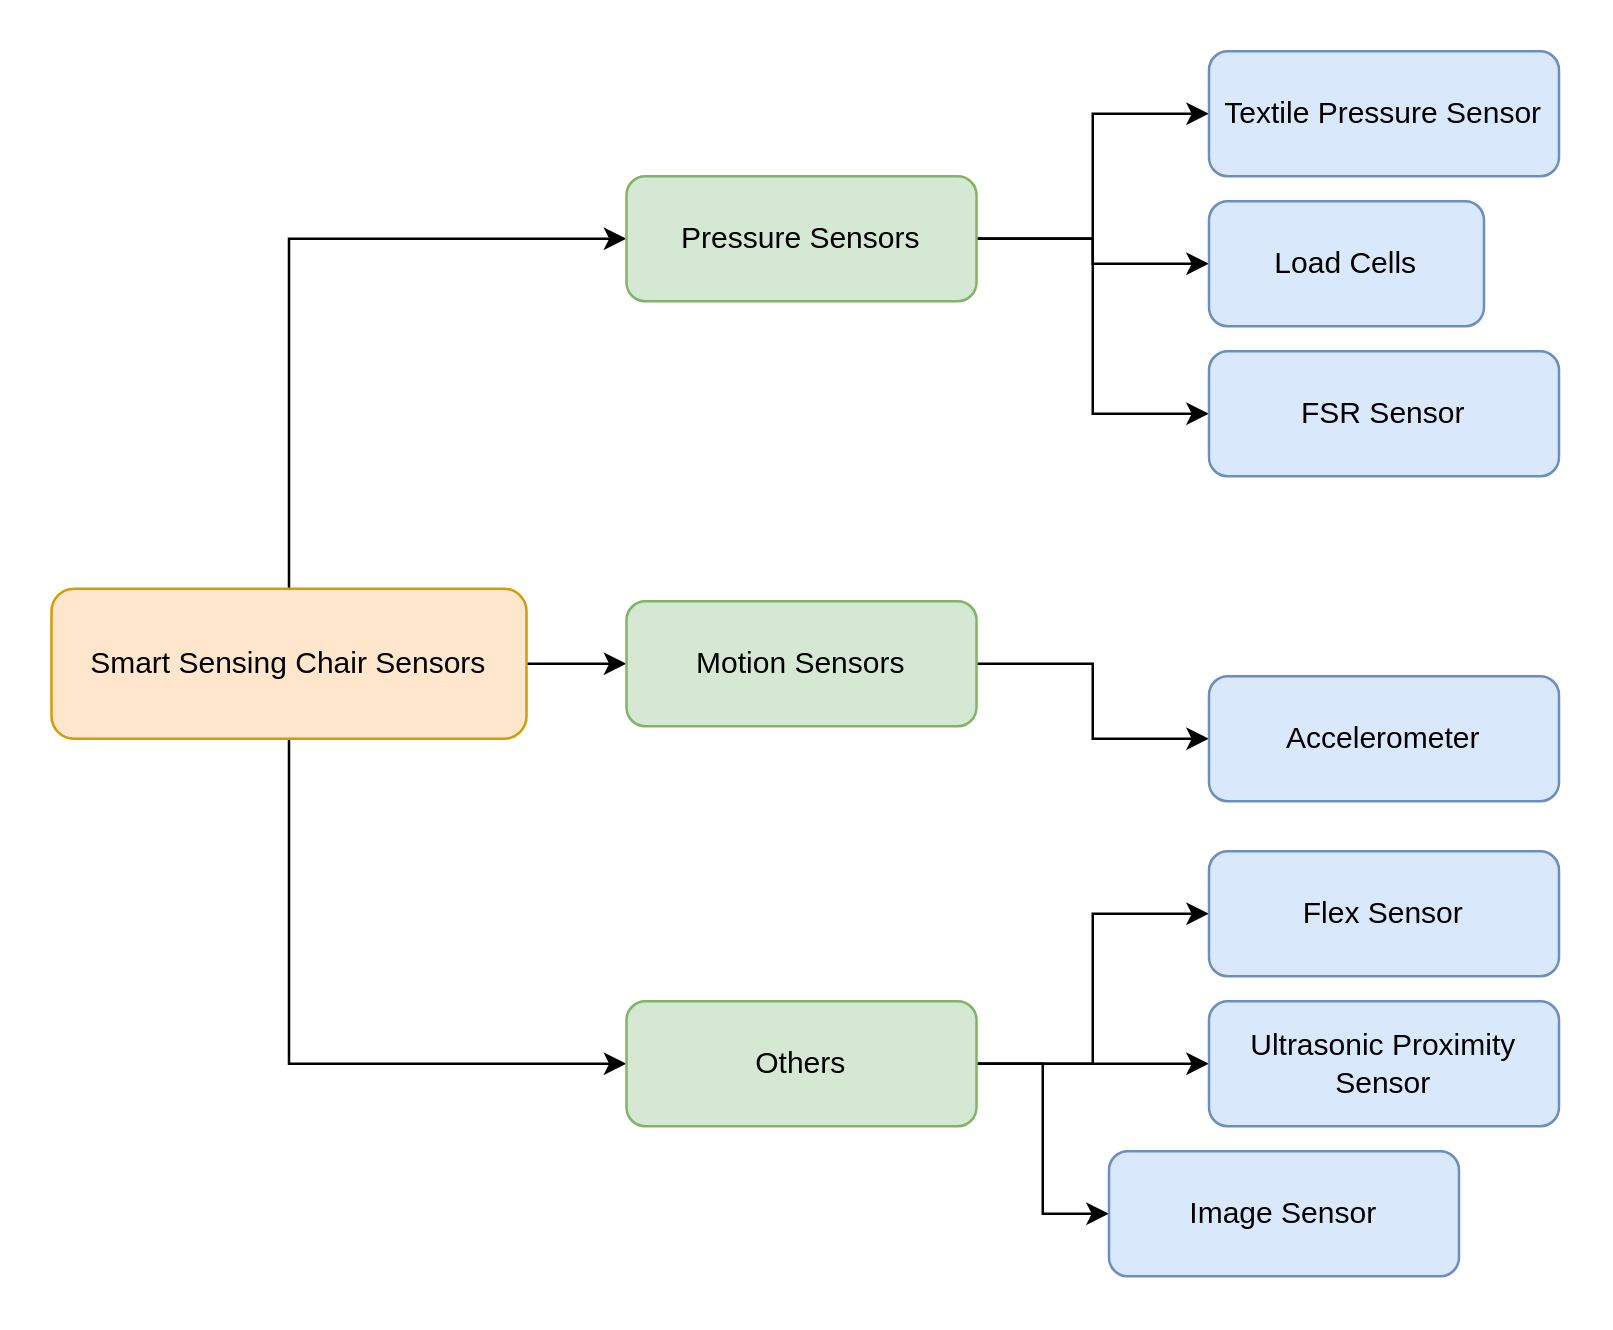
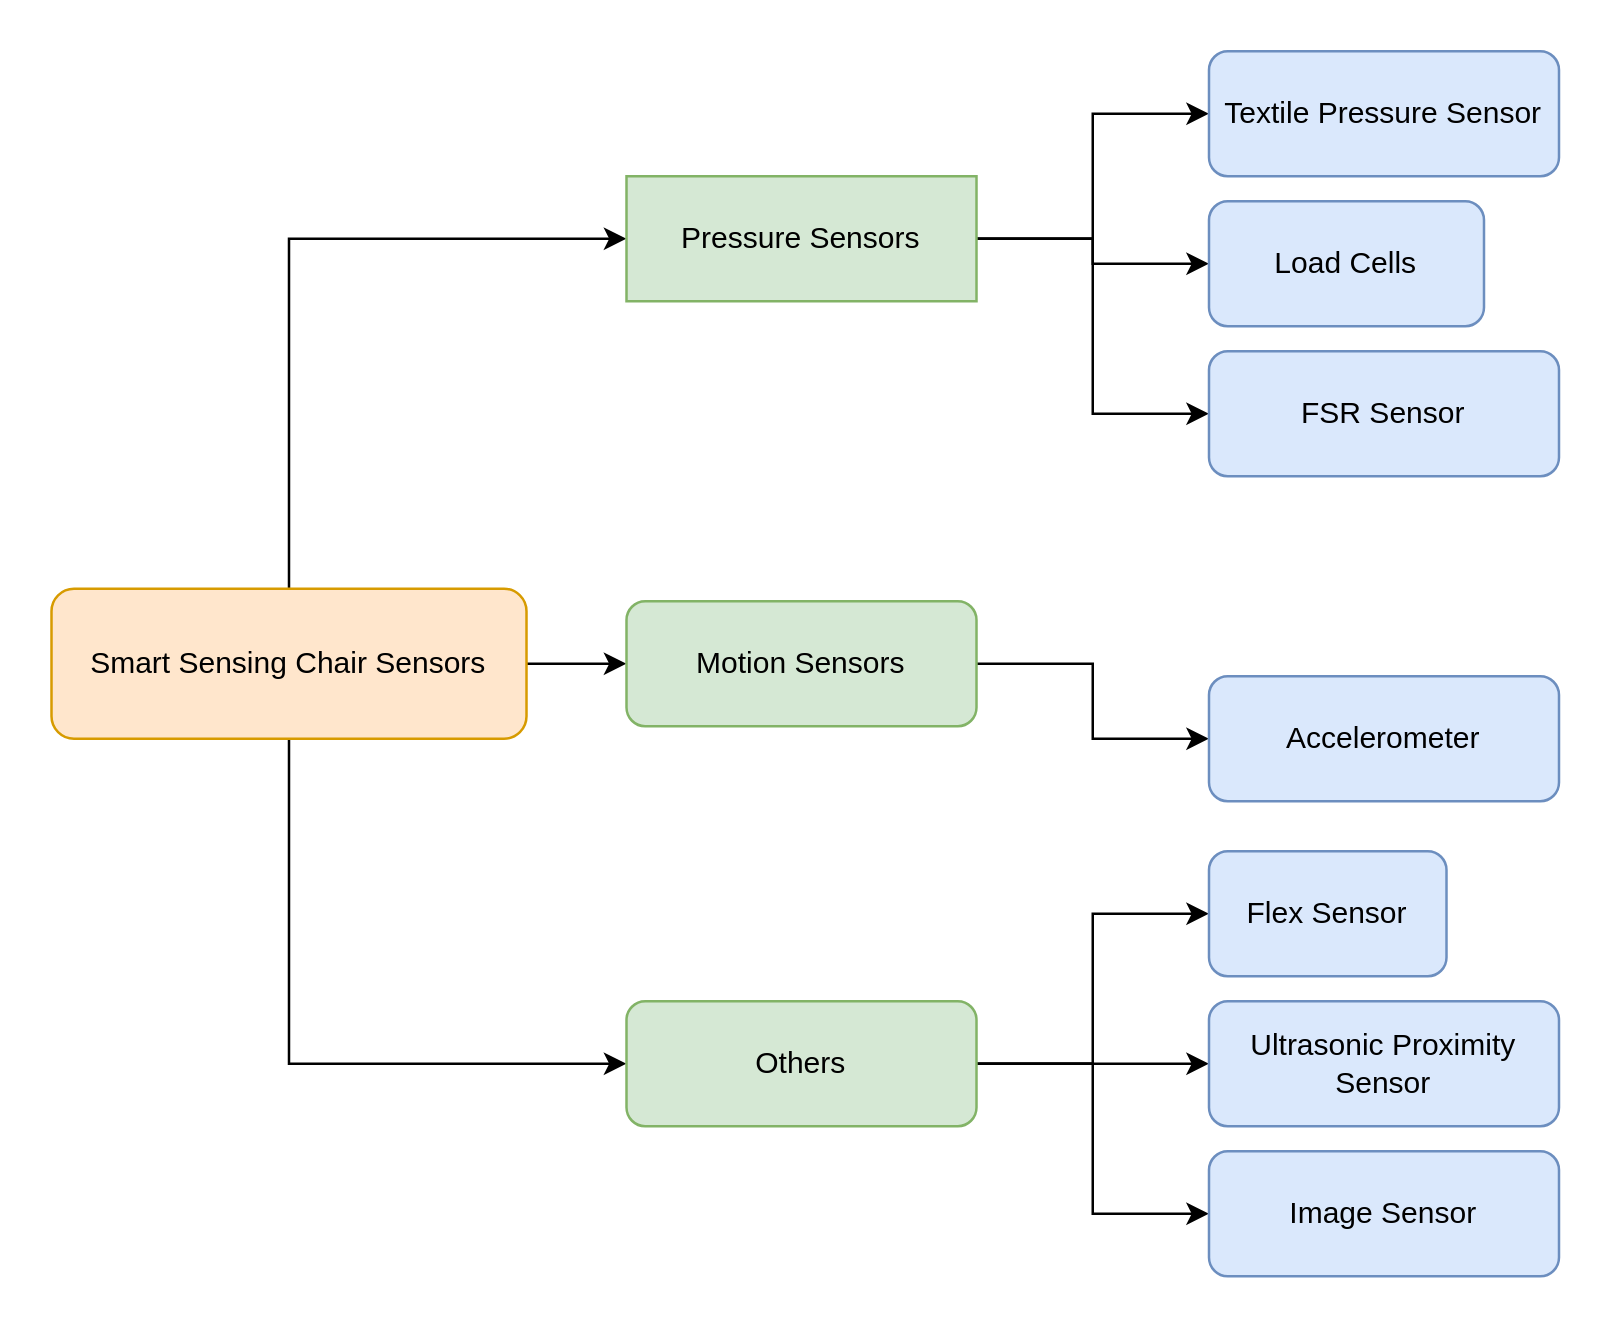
- <mxCell id="9" value="Pressure Sensors" style="rounded=1;whiteSpace=wrap;html=1;strokeColor=#82b366;align=center;verticalAlign=middle;fontFamily=Helvetica;fontSize=12;fillColor=#d5e8d4;" parent="1" vertex="1"><mxGeometry x="250" y="70" width="140" height="50" as="geometry" /></mxCell>
+ <mxCell id="9" value="Pressure Sensors" style="whiteSpace=wrap;html=1;strokeColor=#82b366;align=center;verticalAlign=middle;fontFamily=Helvetica;fontSize=12;fillColor=#d5e8d4;rounded=0;" parent="1" vertex="1"><mxGeometry x="250" y="70" width="140" height="50" as="geometry" /></mxCell>
- <mxCell id="20" value="Flex Sensor" style="rounded=1;whiteSpace=wrap;html=1;strokeColor=#6c8ebf;align=center;verticalAlign=middle;fontFamily=Helvetica;fontSize=12;fillColor=#dae8fc;fontColor=default;" parent="1" vertex="1"><mxGeometry x="483" y="340" width="140" height="50" as="geometry" /></mxCell>
+ <mxCell id="20" value="Flex Sensor" style="rounded=1;whiteSpace=wrap;html=1;strokeColor=#6c8ebf;align=center;verticalAlign=middle;fontFamily=Helvetica;fontSize=12;fillColor=#dae8fc;fontColor=default;" parent="1" vertex="1"><mxGeometry x="483" y="340" width="95" height="50" as="geometry" /></mxCell>
- <mxCell id="21" value="Image Sensor" style="rounded=1;whiteSpace=wrap;html=1;strokeColor=#6c8ebf;align=center;verticalAlign=middle;fontFamily=Helvetica;fontSize=12;fillColor=#dae8fc;fontColor=default;" parent="1" vertex="1"><mxGeometry x="443" y="460" width="140" height="50" as="geometry" /></mxCell>
+ <mxCell id="21" value="Image Sensor" style="rounded=1;whiteSpace=wrap;html=1;strokeColor=#6c8ebf;align=center;verticalAlign=middle;fontFamily=Helvetica;fontSize=12;fillColor=#dae8fc;fontColor=default;" parent="1" vertex="1"><mxGeometry x="483" y="460" width="140" height="50" as="geometry" /></mxCell>
